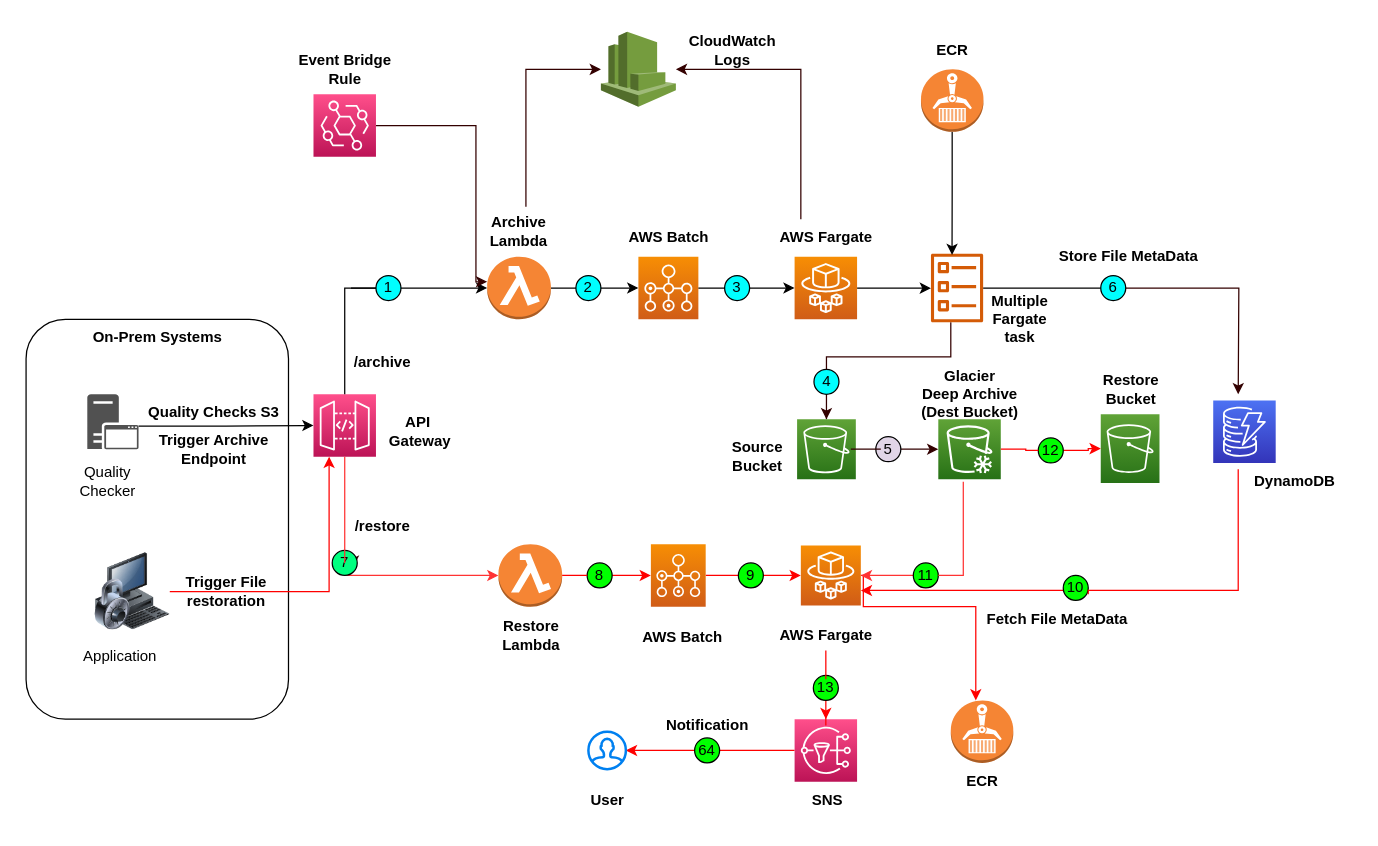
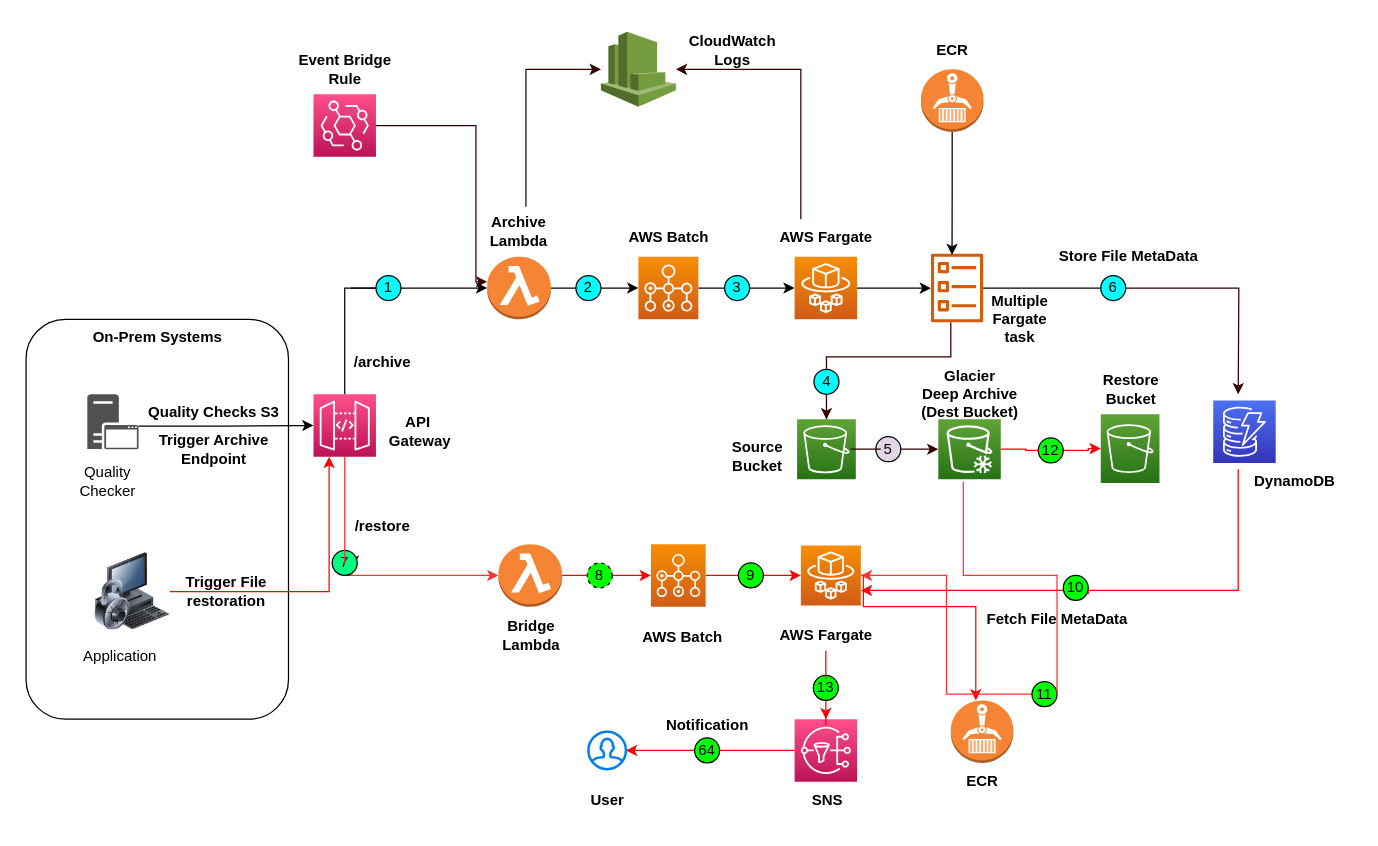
- <mxCell id="67" value="8" style="ellipse;whiteSpace=wrap;html=1;fillColor=#00FF00;" parent="1" vertex="1"><mxGeometry x="469" y="450" width="20" height="20" as="geometry" /></mxCell>
+ <mxCell id="67" value="8" style="ellipse;whiteSpace=wrap;html=1;fillColor=#00FF00;dashed=1;" parent="1" vertex="1"><mxGeometry x="469" y="450" width="20" height="20" as="geometry" /></mxCell>
- <mxCell id="70" value="11" style="ellipse;whiteSpace=wrap;html=1;fillColor=#00FF00;" parent="1" vertex="1"><mxGeometry x="730" y="450" width="20" height="20" as="geometry" /></mxCell>
+ <mxCell id="70" value="11" style="ellipse;whiteSpace=wrap;html=1;fillColor=#00FF00;" parent="1" vertex="1"><mxGeometry x="825" y="545" width="20" height="20" as="geometry" /></mxCell>
- <mxCell id="27" value="Restore&lt;br&gt;Lambda" style="text;html=1;resizable=0;autosize=1;align=center;verticalAlign=middle;points=[];fillColor=none;strokeColor=none;rounded=0;fontStyle=1" parent="1" vertex="1"><mxGeometry x="389" y="488" width="70" height="40" as="geometry" /></mxCell>
+ <mxCell id="27" value="Bridge&lt;br&gt;Lambda" style="text;html=1;resizable=0;autosize=1;align=center;verticalAlign=middle;points=[];fillColor=none;strokeColor=none;rounded=0;fontStyle=1" parent="1" vertex="1"><mxGeometry x="389" y="488" width="70" height="40" as="geometry" /></mxCell>
